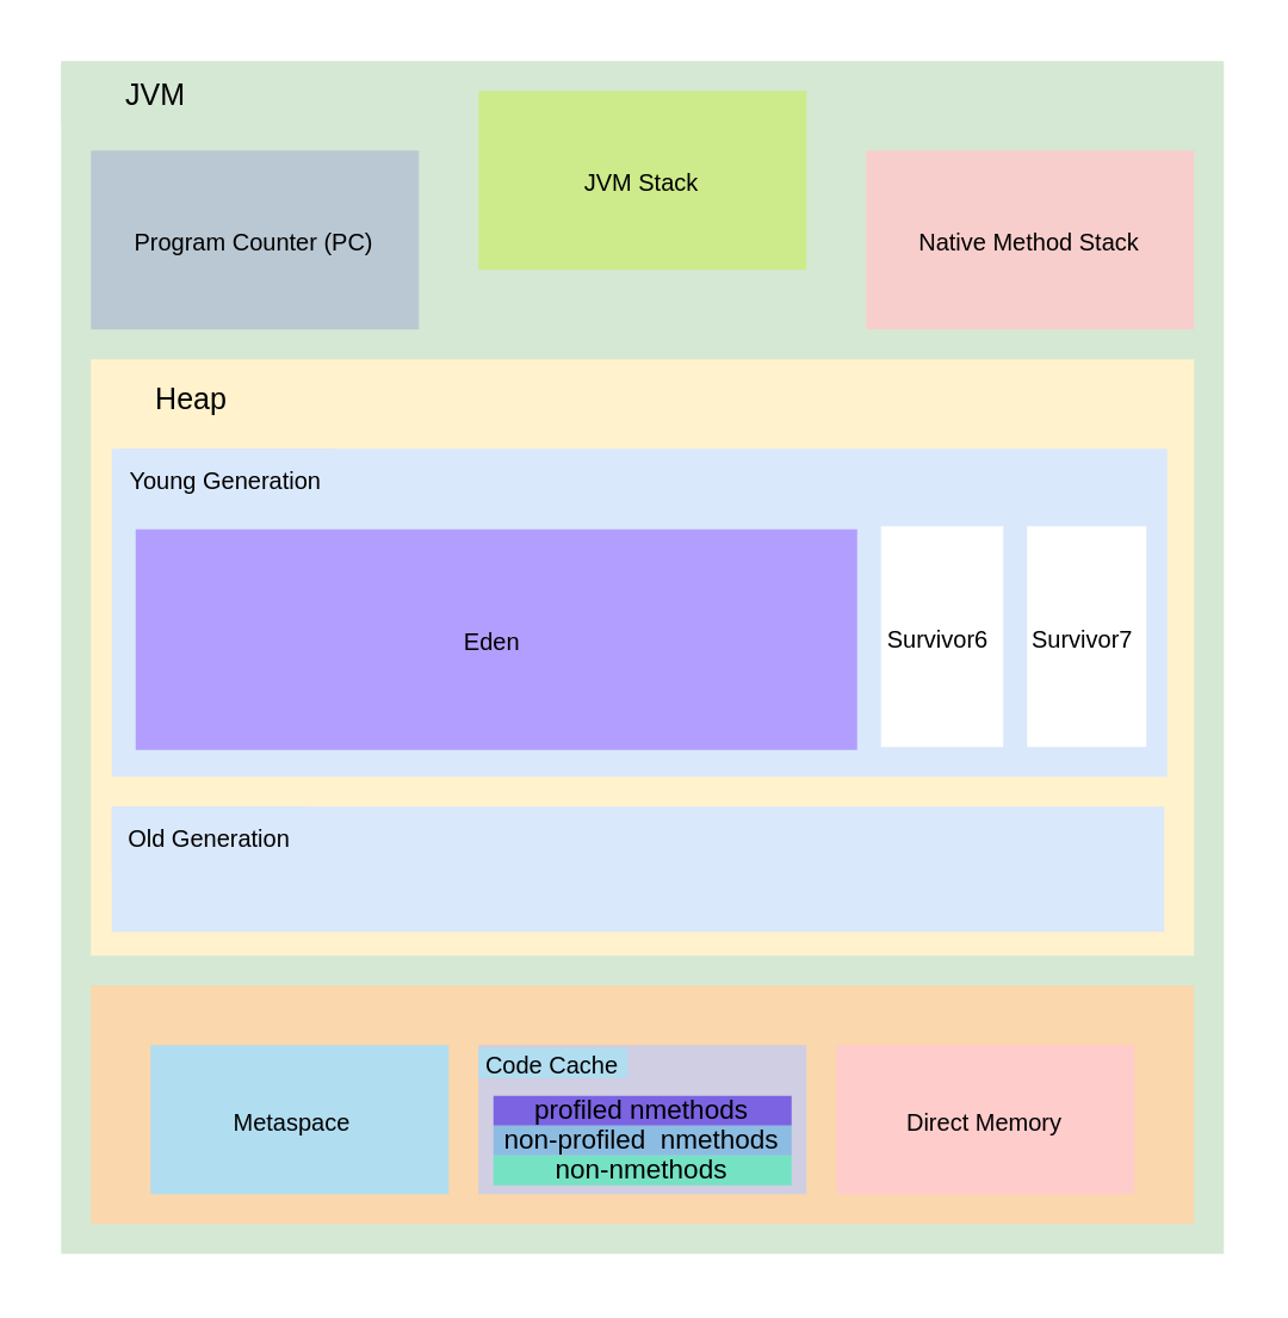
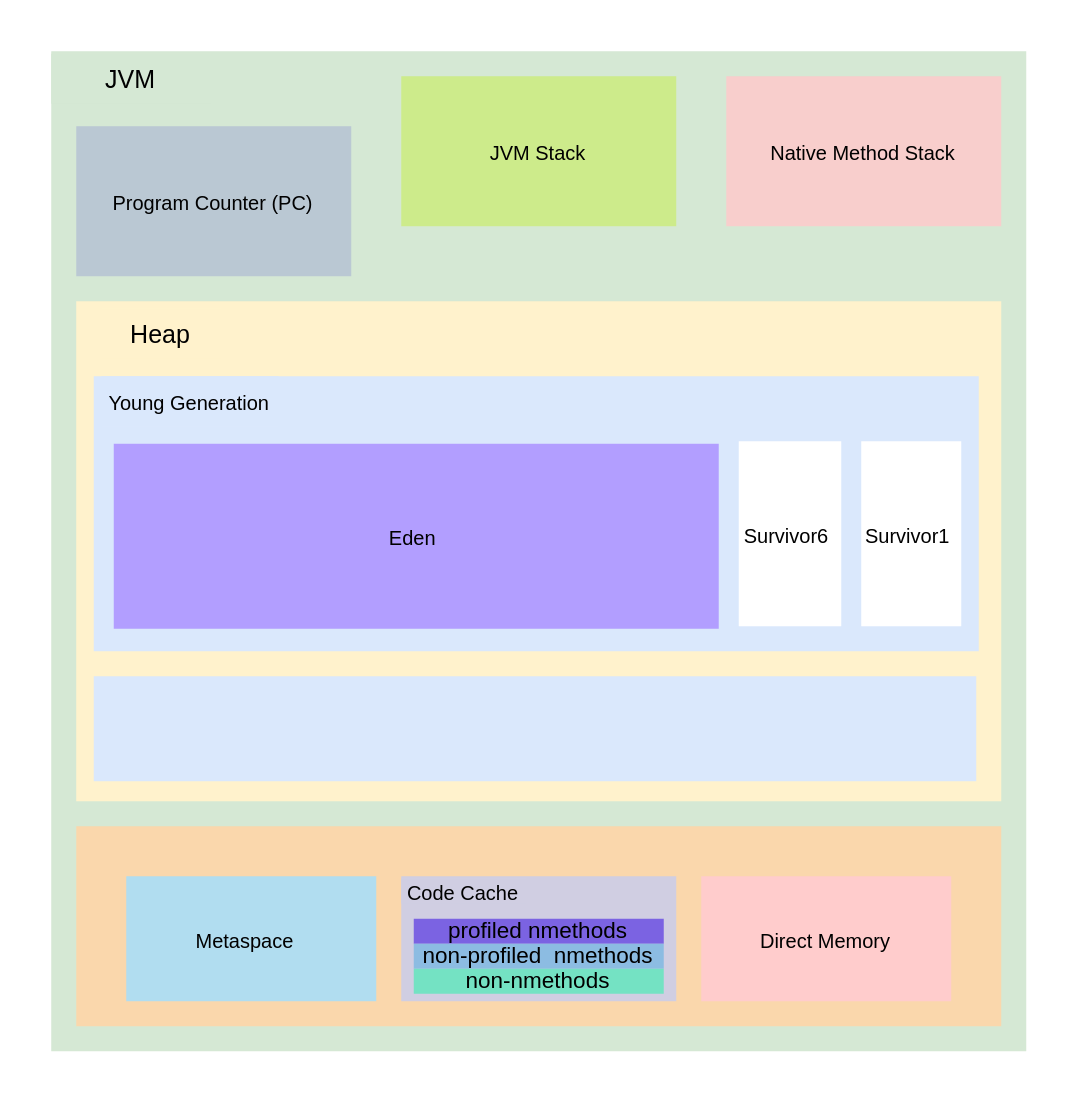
- <mxCell id="4" value="&lt;font style=&quot;font-size: 8px;&quot;&gt;Native &lt;span style=&quot;&quot; class=&quot;hljs-keyword&quot;&gt;Method&lt;/span&gt; Stack&lt;/font&gt;" style="whiteSpace=wrap;html=1;align=center;fillColor=#f8cecc;strokeColor=none;" parent="1" vertex="1"><mxGeometry x="290" y="50" width="110" height="60" as="geometry" /></mxCell>
+ <mxCell id="4" value="&lt;font style=&quot;font-size: 8px;&quot;&gt;Native &lt;span style=&quot;&quot; class=&quot;hljs-keyword&quot;&gt;Method&lt;/span&gt; Stack&lt;/font&gt;" style="whiteSpace=wrap;html=1;align=center;fillColor=#f8cecc;strokeColor=none;" parent="1" vertex="1"><mxGeometry x="290" y="30" width="110" height="60" as="geometry" /></mxCell>
- <mxCell id="12" value="&lt;font style=&quot;font-size: 8px;&quot;&gt;Survivor7&amp;nbsp;&lt;/font&gt;" style="whiteSpace=wrap;html=1;align=center;strokeColor=none;" parent="1" vertex="1"><mxGeometry x="344" y="176" width="40" height="74" as="geometry" /></mxCell>
+ <mxCell id="12" value="&lt;font style=&quot;font-size: 8px;&quot;&gt;Survivor1&amp;nbsp;&lt;/font&gt;" style="whiteSpace=wrap;html=1;align=center;strokeColor=none;" parent="1" vertex="1"><mxGeometry x="344" y="176" width="40" height="74" as="geometry" /></mxCell>
- <mxCell id="15" value="&lt;font style=&quot;font-size: 8px;&quot;&gt;&lt;span style=&quot;&quot; class=&quot;hljs-keyword&quot;&gt;Old&lt;/span&gt; Generation&lt;/font&gt;" style="whiteSpace=wrap;html=1;align=center;strokeColor=none;fillColor=#dae8fc;" parent="1" vertex="1"><mxGeometry x="37" y="270" width="66" height="20" as="geometry" /></mxCell>
- <mxCell id="20" value="&lt;font style=&quot;font-size: 8px;&quot;&gt;Code Cache&lt;/font&gt;" style="whiteSpace=wrap;html=1;align=center;fillColor=#b1ddf0;strokeColor=none;" vertex="1" parent="1"><mxGeometry x="160" y="351" width="50" height="10" as="geometry" /></mxCell>
+ <mxCell id="20" value="&lt;font style=&quot;font-size: 8px;&quot;&gt;Code Cache&lt;/font&gt;" style="whiteSpace=wrap;html=1;align=center;fillColor=#d0cee2;strokeColor=none;" vertex="1" parent="1"><mxGeometry x="160" y="351" width="50" height="10" as="geometry" /></mxCell>
